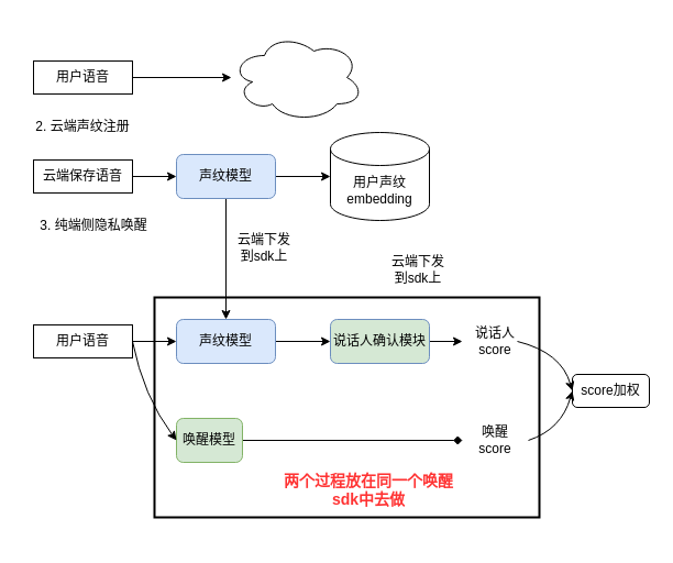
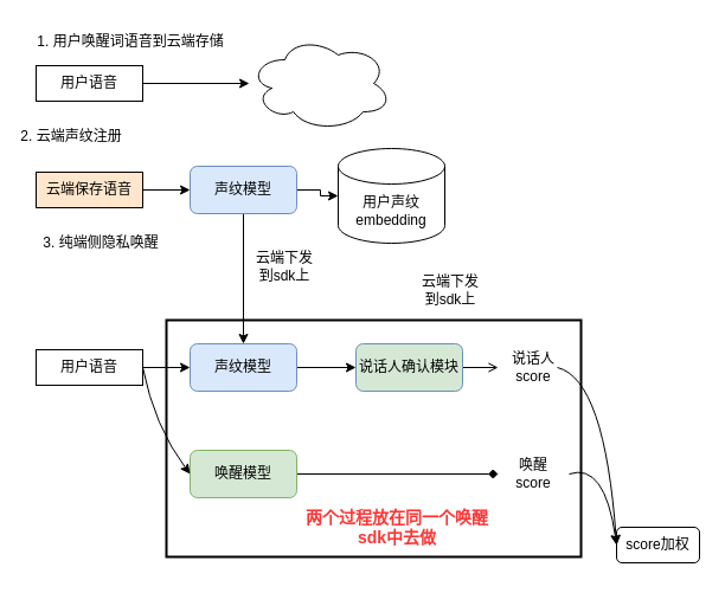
+ <mxCell id="5" value="1. 用户唤醒词语音到云端存储" style="text;html=1;align=center;verticalAlign=middle;whiteSpace=wrap;rounded=0;" vertex="1" parent="1"><mxGeometry x="20" y="20" width="180" height="30" as="geometry" /></mxCell>
- <mxCell id="6" value="2. 云端声纹注册" style="text;html=1;align=center;verticalAlign=middle;whiteSpace=wrap;rounded=0;" vertex="1" parent="1"><mxGeometry x="20" y="100" width="110" height="30" as="geometry" /></mxCell>
+ <mxCell id="6" value="2. 云端声纹注册" style="text;html=1;align=center;verticalAlign=middle;whiteSpace=wrap;rounded=0;" vertex="1" parent="1"><mxGeometry x="5" y="100" width="110" height="30" as="geometry" /></mxCell>
- <mxCell id="8" value="云端保存语音" style="rounded=0;whiteSpace=wrap;html=1;" vertex="1" parent="1"><mxGeometry x="30" y="145" width="90" height="30" as="geometry" /></mxCell>
+ <mxCell id="8" value="云端保存语音" style="rounded=0;whiteSpace=wrap;html=1;fillColor=#ffe6cc;" vertex="1" parent="1"><mxGeometry x="30" y="145" width="90" height="30" as="geometry" /></mxCell>
- <mxCell id="12" value="用户声纹embedding" style="shape=cylinder3;whiteSpace=wrap;html=1;boundedLbl=1;backgroundOutline=1;size=15;" vertex="1" parent="1"><mxGeometry x="300" y="120" width="90" height="80" as="geometry" /></mxCell>
+ <mxCell id="12" value="用户声纹embedding" style="shape=cylinder3;whiteSpace=wrap;html=1;boundedLbl=1;backgroundOutline=1;size=15;" vertex="1" parent="1"><mxGeometry x="285" y="125" width="90" height="80" as="geometry" /></mxCell>
- <mxCell id="18" value="" style="edgeStyle=orthogonalEdgeStyle;rounded=0;orthogonalLoop=1;jettySize=auto;html=1;" edge="1" parent="1" source="19" target="25"><mxGeometry relative="1" as="geometry" /></mxCell>
+ <mxCell id="18" value="" style="edgeStyle=orthogonalEdgeStyle;rounded=0;orthogonalLoop=1;jettySize=auto;html=1;endArrow=open;" edge="1" parent="1" source="19" target="25"><mxGeometry relative="1" as="geometry" /></mxCell>
- <mxCell id="27" value="score加权" style="rounded=1;whiteSpace=wrap;html=1;" vertex="1" parent="1"><mxGeometry x="520" y="340" width="70" height="30" as="geometry" /></mxCell>
+ <mxCell id="27" value="score加权" style="rounded=1;whiteSpace=wrap;html=1;" vertex="1" parent="1"><mxGeometry x="520" y="445" width="70" height="30" as="geometry" /></mxCell>
- <mxCell id="23" value="唤醒模型" style="rounded=1;whiteSpace=wrap;html=1;fillColor=#d5e8d4;strokeColor=#82b366;" vertex="1" parent="1"><mxGeometry x="160" y="380" width="60" height="40" as="geometry" /></mxCell>
+ <mxCell id="23" value="唤醒模型" style="rounded=1;whiteSpace=wrap;html=1;fillColor=#d5e8d4;strokeColor=#82b366;" vertex="1" parent="1"><mxGeometry x="160" y="380" width="90" height="40" as="geometry" /></mxCell>
